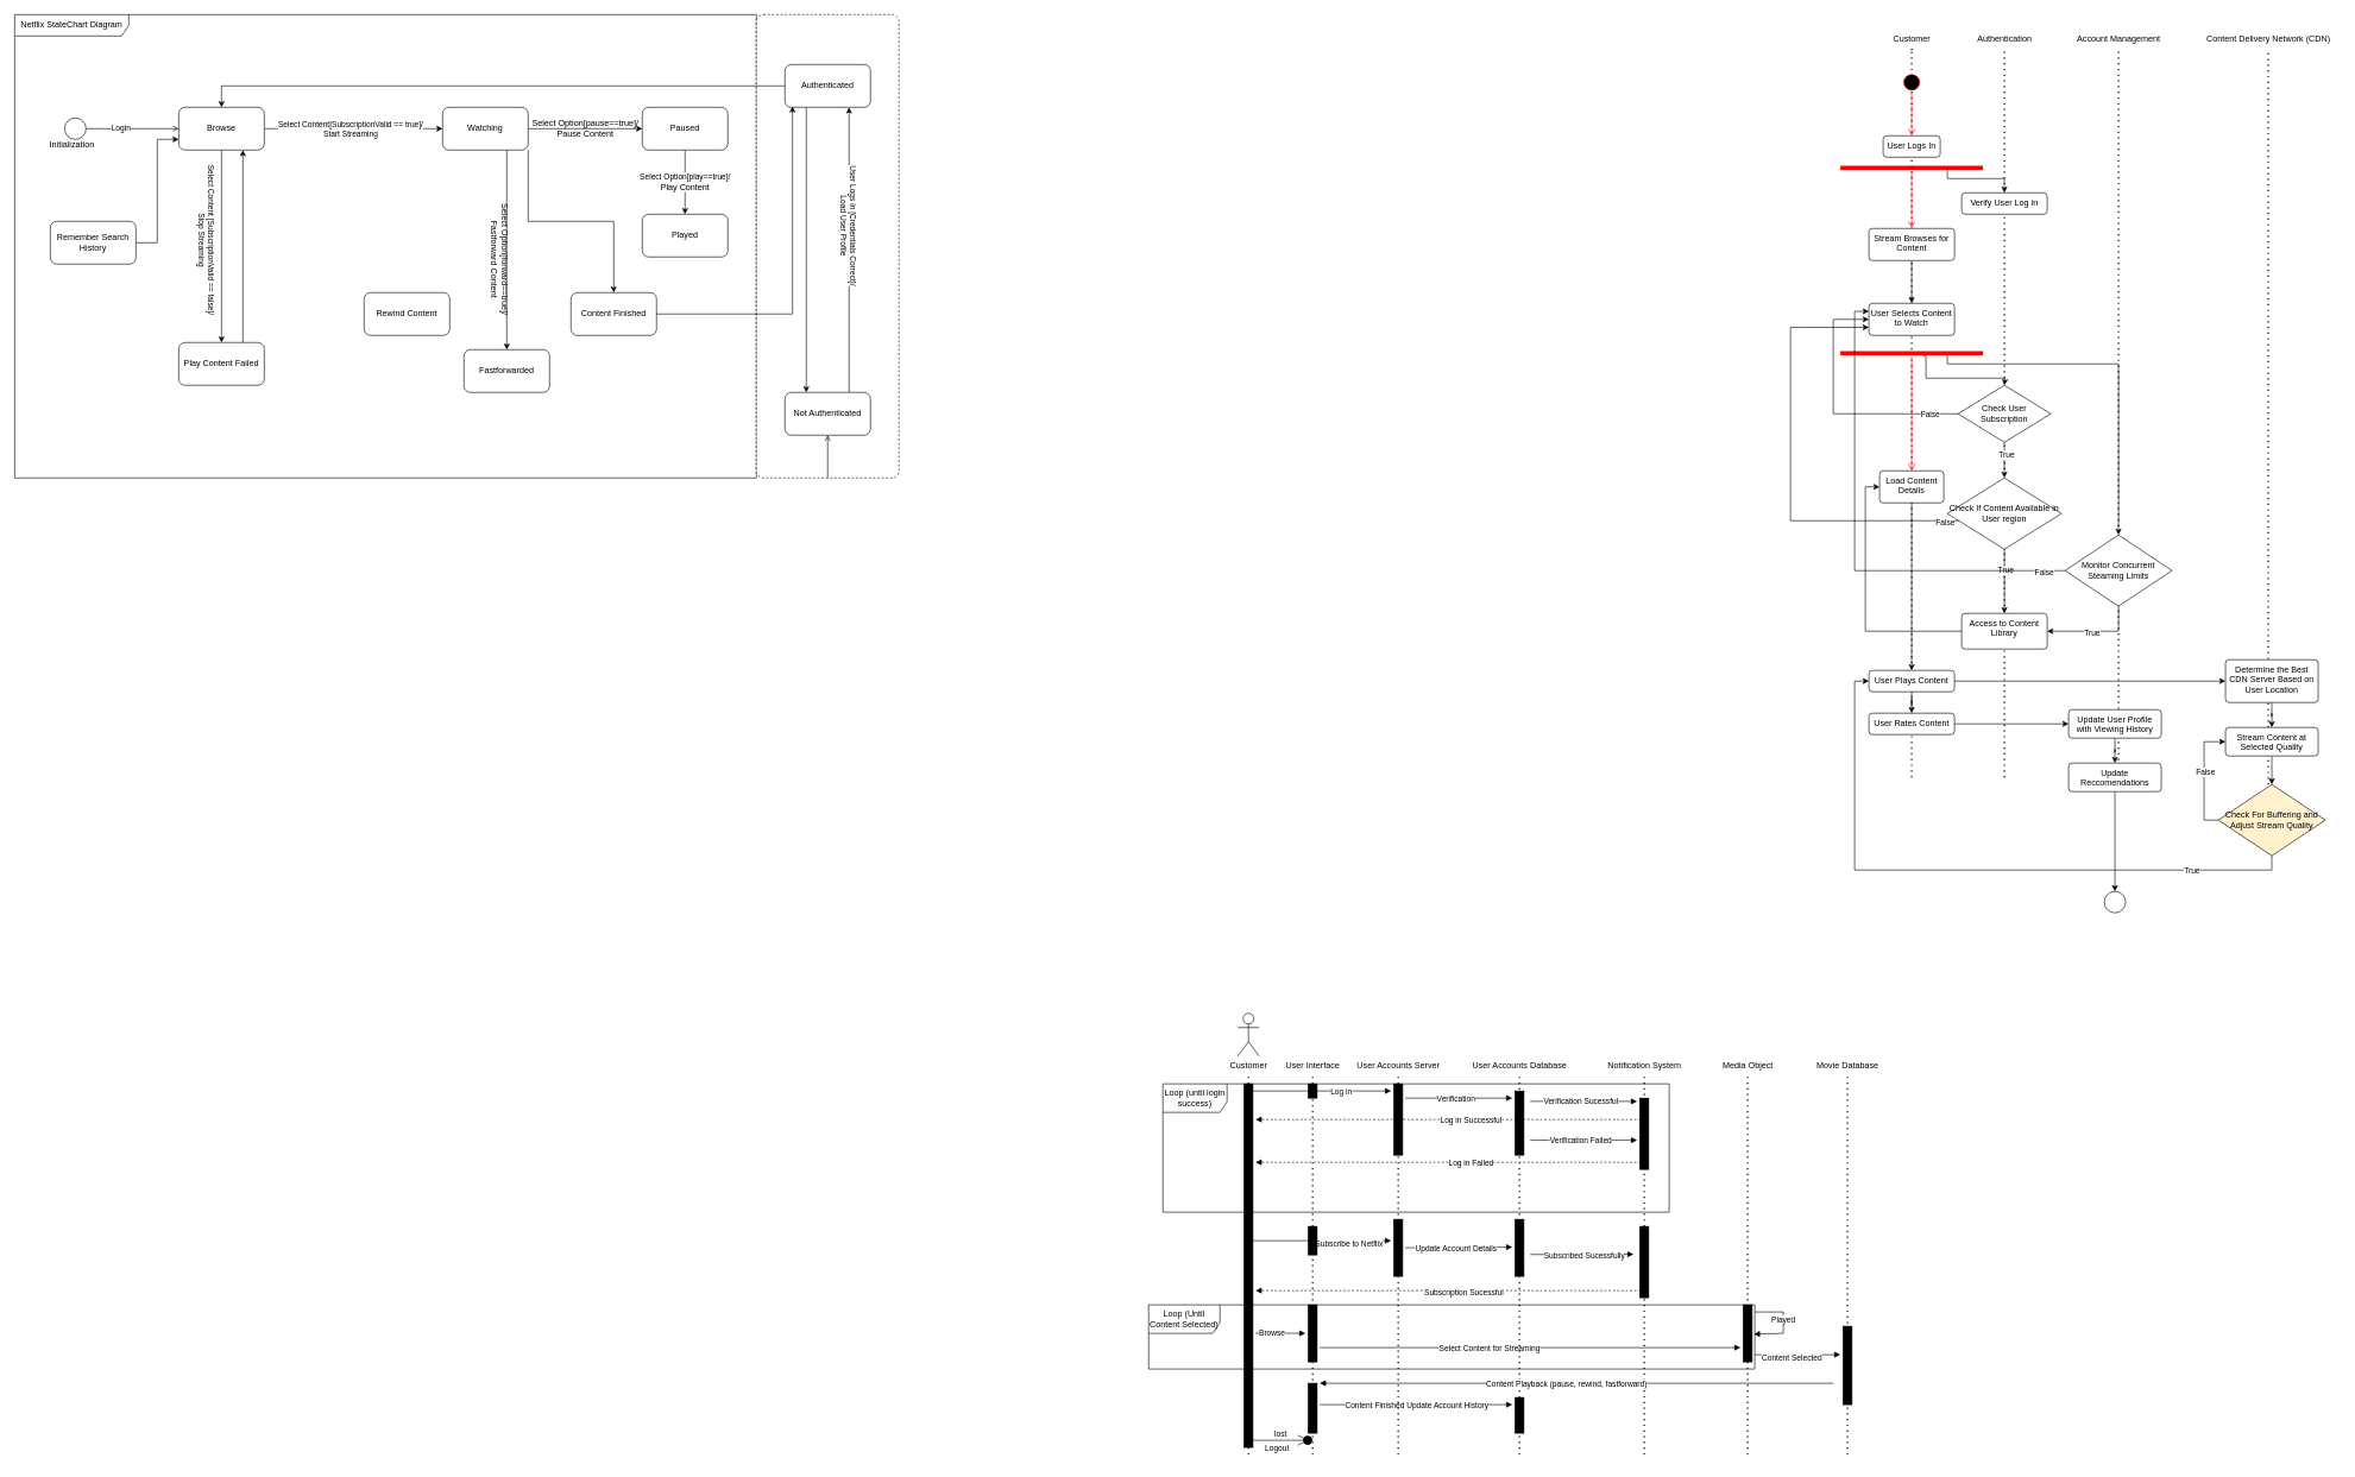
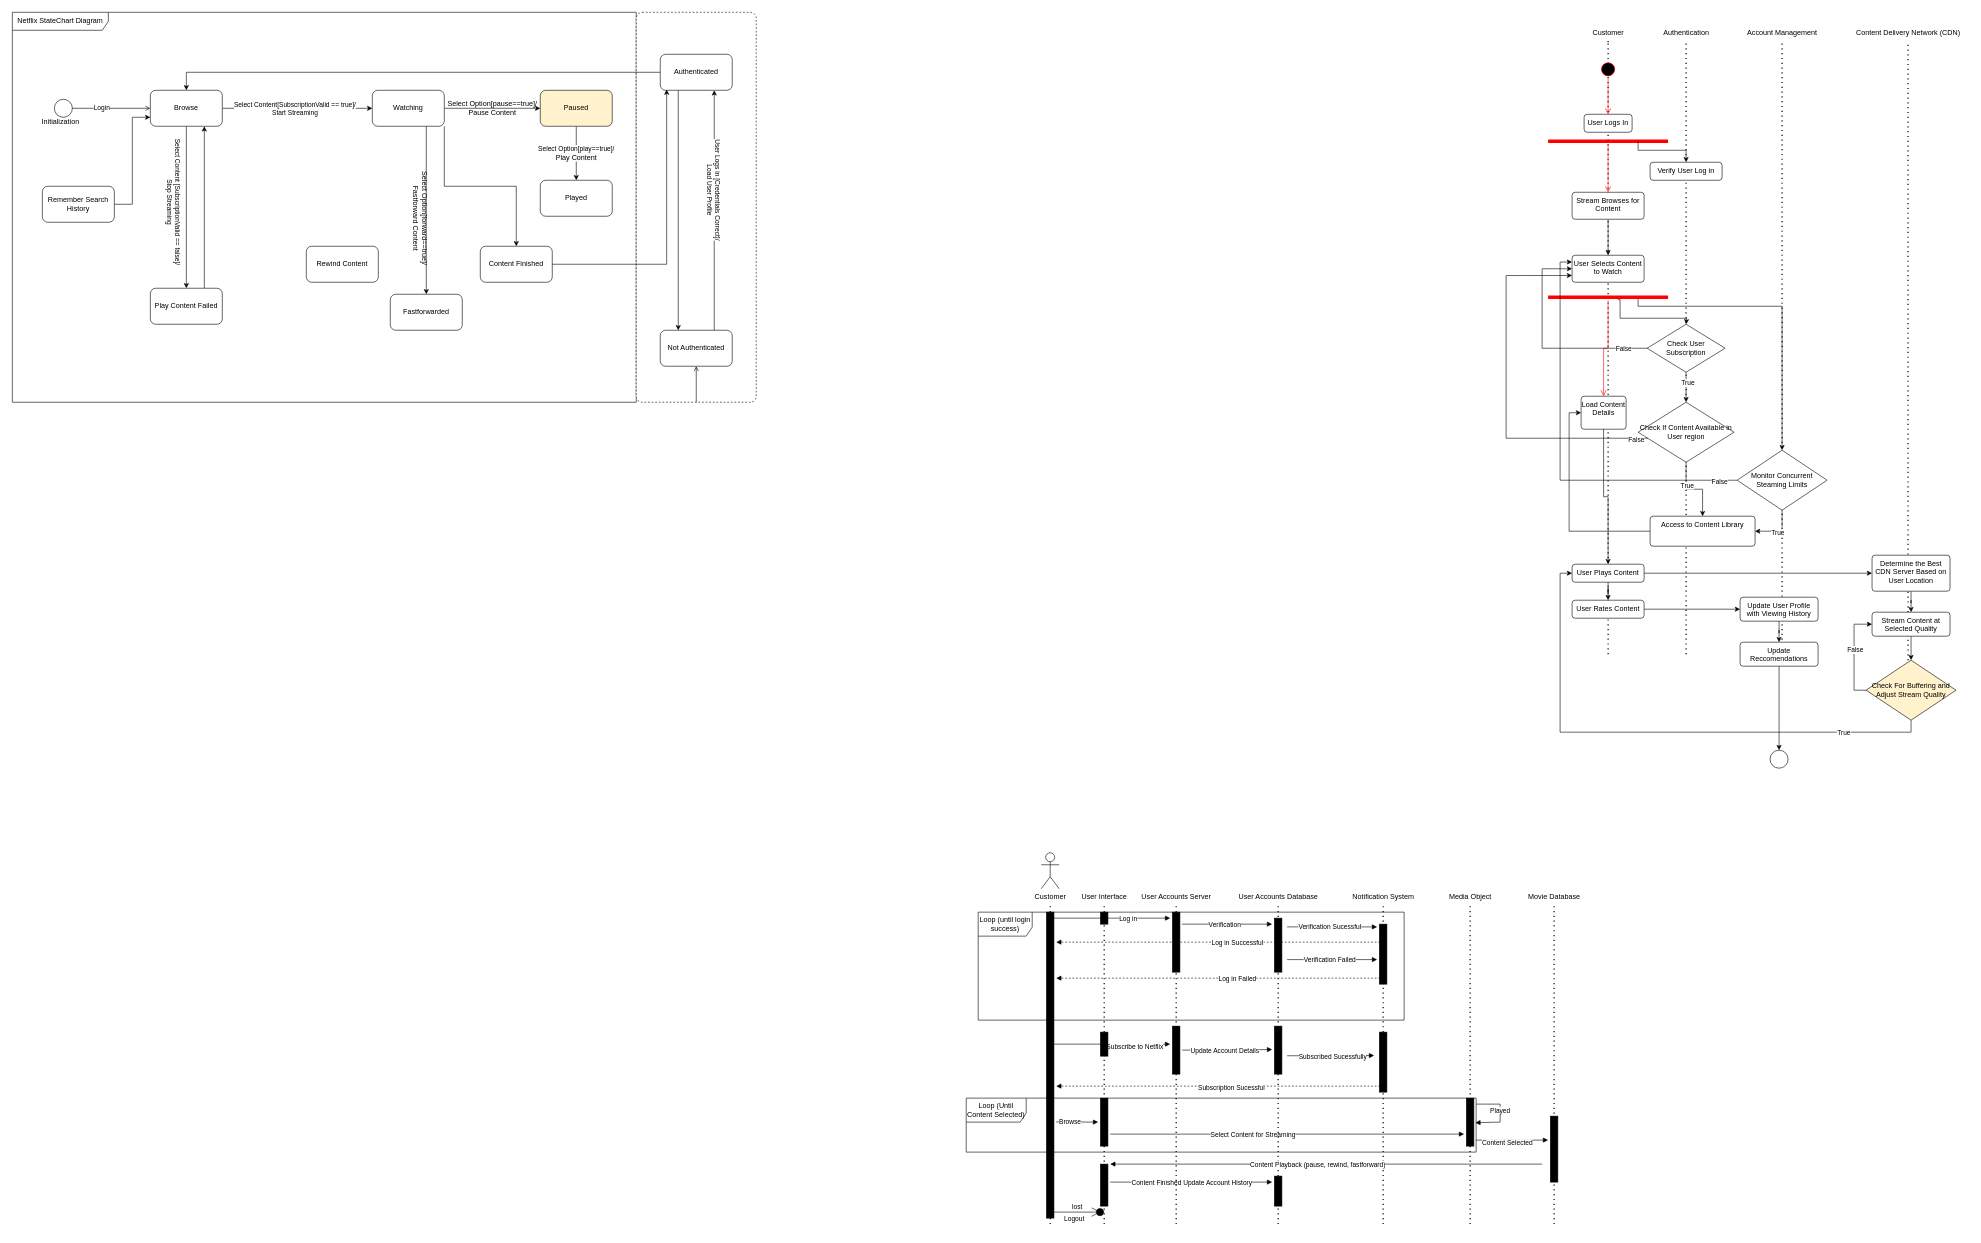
- <mxCell id="155" value="Paused" style="rounded=1;whiteSpace=wrap;html=1;" vertex="1" parent="139"><mxGeometry x="880" y="130" width="120" height="60" as="geometry" /></mxCell>
+ <mxCell id="155" value="Paused" style="rounded=1;whiteSpace=wrap;html=1;fillColor=#fff2cc;" vertex="1" parent="139"><mxGeometry x="880" y="130" width="120" height="60" as="geometry" /></mxCell>
- <mxCell id="12" value="Load Content Details" style="html=1;align=center;verticalAlign=top;rounded=1;absoluteArcSize=1;arcSize=10;dashed=0;whiteSpace=wrap;" vertex="1" parent="3"><mxGeometry x="5" y="620" width="90" height="45" as="geometry" /></mxCell>
+ <mxCell id="12" value="Load Content Details" style="html=1;align=center;verticalAlign=top;rounded=1;absoluteArcSize=1;arcSize=10;dashed=0;whiteSpace=wrap;" vertex="1" parent="3"><mxGeometry x="5" y="620" width="75" height="55" as="geometry" /></mxCell>
- <mxCell id="39" value="Access to Content Library" style="html=1;align=center;verticalAlign=top;rounded=1;absoluteArcSize=1;arcSize=10;dashed=0;whiteSpace=wrap;" vertex="1" parent="1"><mxGeometry x="2750" y="860" width="120" height="50" as="geometry" /></mxCell>
+ <mxCell id="39" value="Access to Content Library" style="html=1;align=center;verticalAlign=top;rounded=1;absoluteArcSize=1;arcSize=10;dashed=0;whiteSpace=wrap;" vertex="1" parent="1"><mxGeometry x="2750" y="860" width="175" height="50" as="geometry" /></mxCell>
